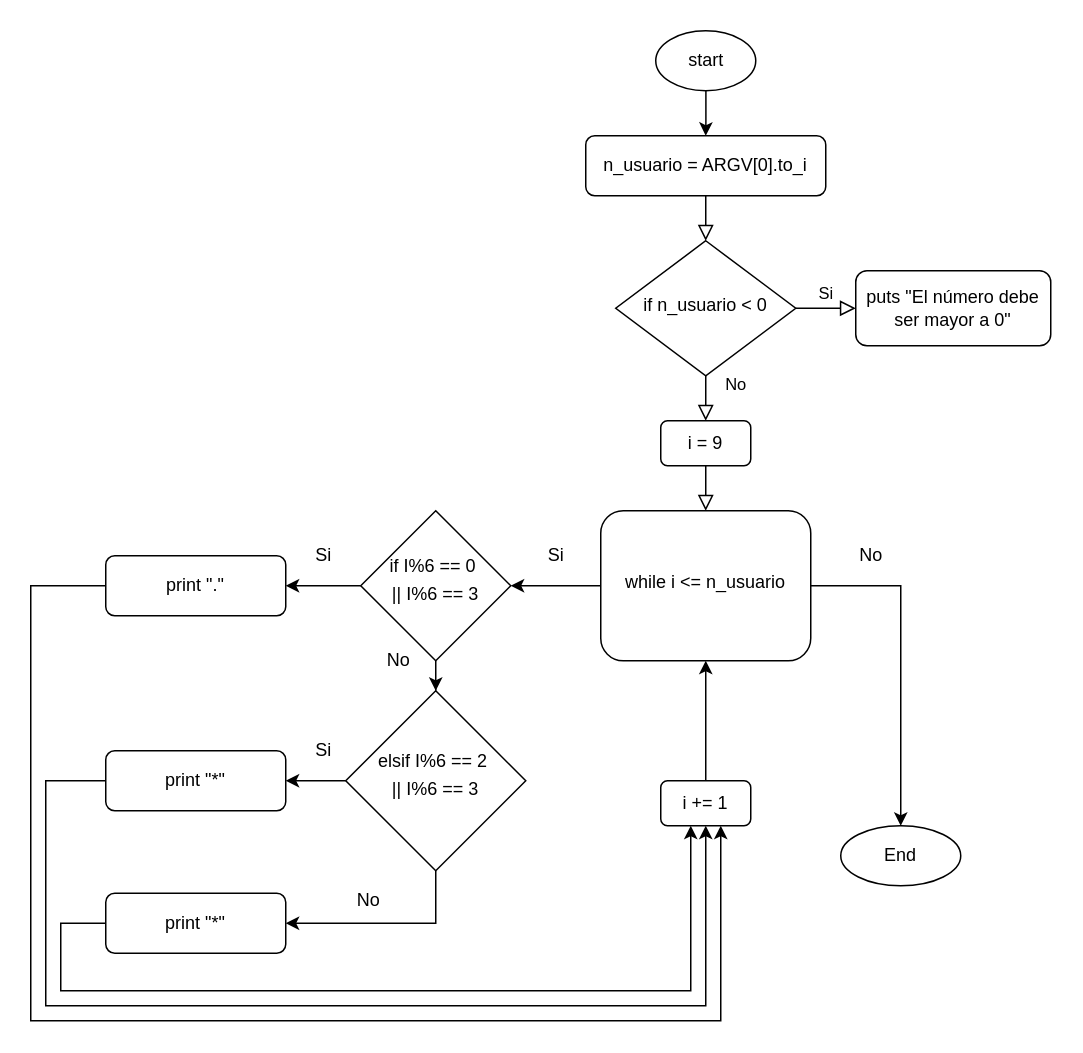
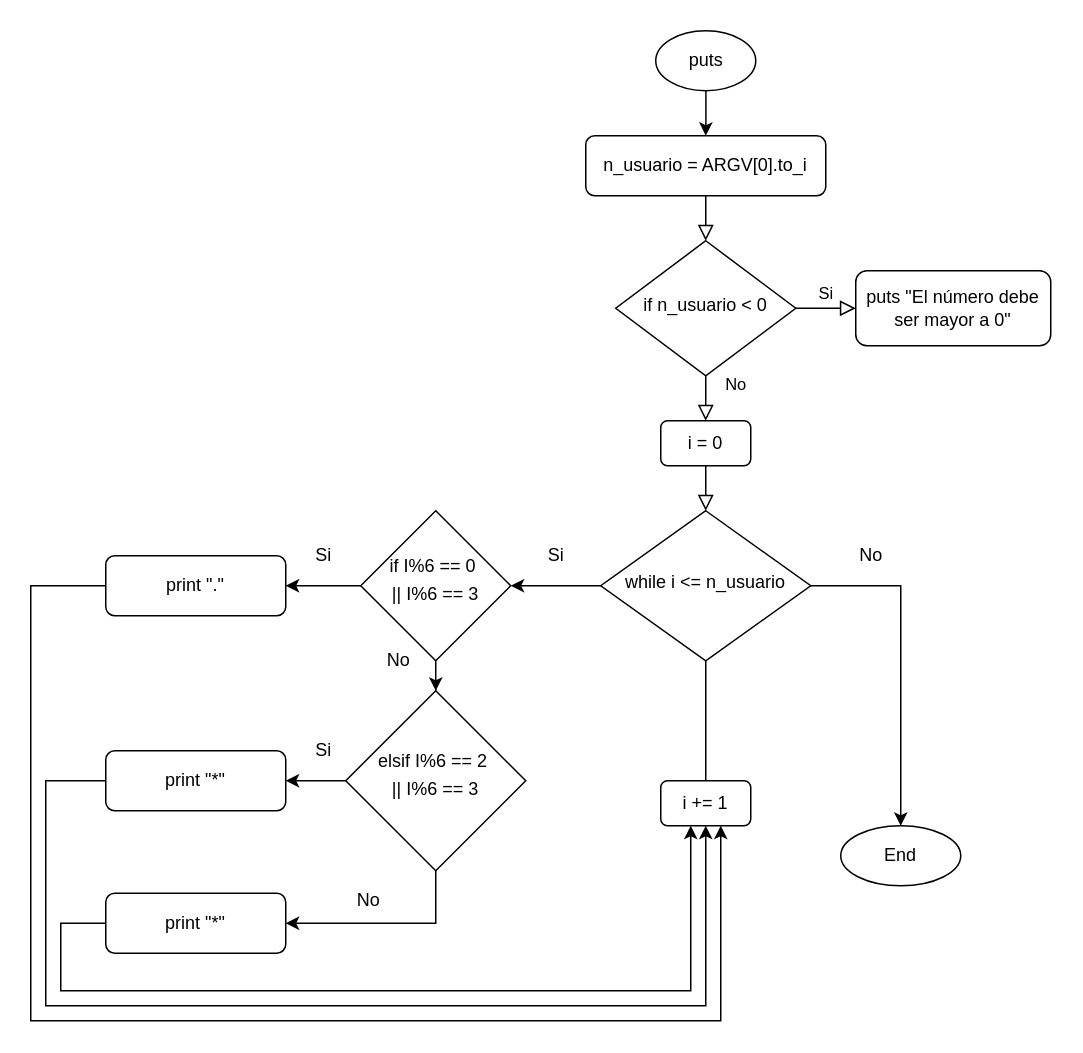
- <mxCell id="14" value="start" style="strokeWidth=1;html=1;shape=mxgraph.flowchart.start_1;whiteSpace=wrap;" parent="1" vertex="1"><mxGeometry x="436.66" y="20" width="66.67" height="40" as="geometry" /></mxCell>
+ <mxCell id="14" value="puts" style="strokeWidth=1;html=1;shape=mxgraph.flowchart.start_1;whiteSpace=wrap;" parent="1" vertex="1"><mxGeometry x="436.66" y="20" width="66.67" height="40" as="geometry" /></mxCell>
- <mxCell id="24" value="&lt;p&gt;i = 9&lt;/p&gt;" style="rounded=1;whiteSpace=wrap;html=1;fontSize=12;glass=0;strokeWidth=1;shadow=0;" parent="1" vertex="1"><mxGeometry x="440" y="280" width="60" height="30" as="geometry" /></mxCell>
+ <mxCell id="24" value="&lt;p&gt;i = 0&lt;/p&gt;" style="rounded=1;whiteSpace=wrap;html=1;fontSize=12;glass=0;strokeWidth=1;shadow=0;" parent="1" vertex="1"><mxGeometry x="440" y="280" width="60" height="30" as="geometry" /></mxCell>
- <mxCell id="10" value="&lt;p&gt;while i &amp;lt;= n_usuario&lt;/p&gt;" style="whiteSpace=wrap;html=1;shadow=0;fontFamily=Helvetica;fontSize=12;align=center;strokeWidth=1;spacing=6;spacingTop=-4;rounded=1;" parent="1" vertex="1"><mxGeometry x="400" y="340" width="140" height="100" as="geometry" /></mxCell>
+ <mxCell id="10" value="&lt;p&gt;while i &amp;lt;= n_usuario&lt;/p&gt;" style="rhombus;whiteSpace=wrap;html=1;shadow=0;fontFamily=Helvetica;fontSize=12;align=center;strokeWidth=1;spacing=6;spacingTop=-4;" parent="1" vertex="1"><mxGeometry x="400" y="340" width="140" height="100" as="geometry" /></mxCell>
- <mxCell id="26" style="edgeStyle=orthogonalEdgeStyle;rounded=0;orthogonalLoop=1;jettySize=auto;html=1;entryX=0.5;entryY=1;entryDx=0;entryDy=0;" parent="1" source="27" target="10" edge="1"><mxGeometry relative="1" as="geometry" /></mxCell>
+ <mxCell id="26" style="edgeStyle=orthogonalEdgeStyle;rounded=0;orthogonalLoop=1;jettySize=auto;html=1;entryX=0.5;entryY=1;entryDx=0;entryDy=0;endArrow=none;" parent="1" source="27" target="10" edge="1"><mxGeometry relative="1" as="geometry" /></mxCell>
